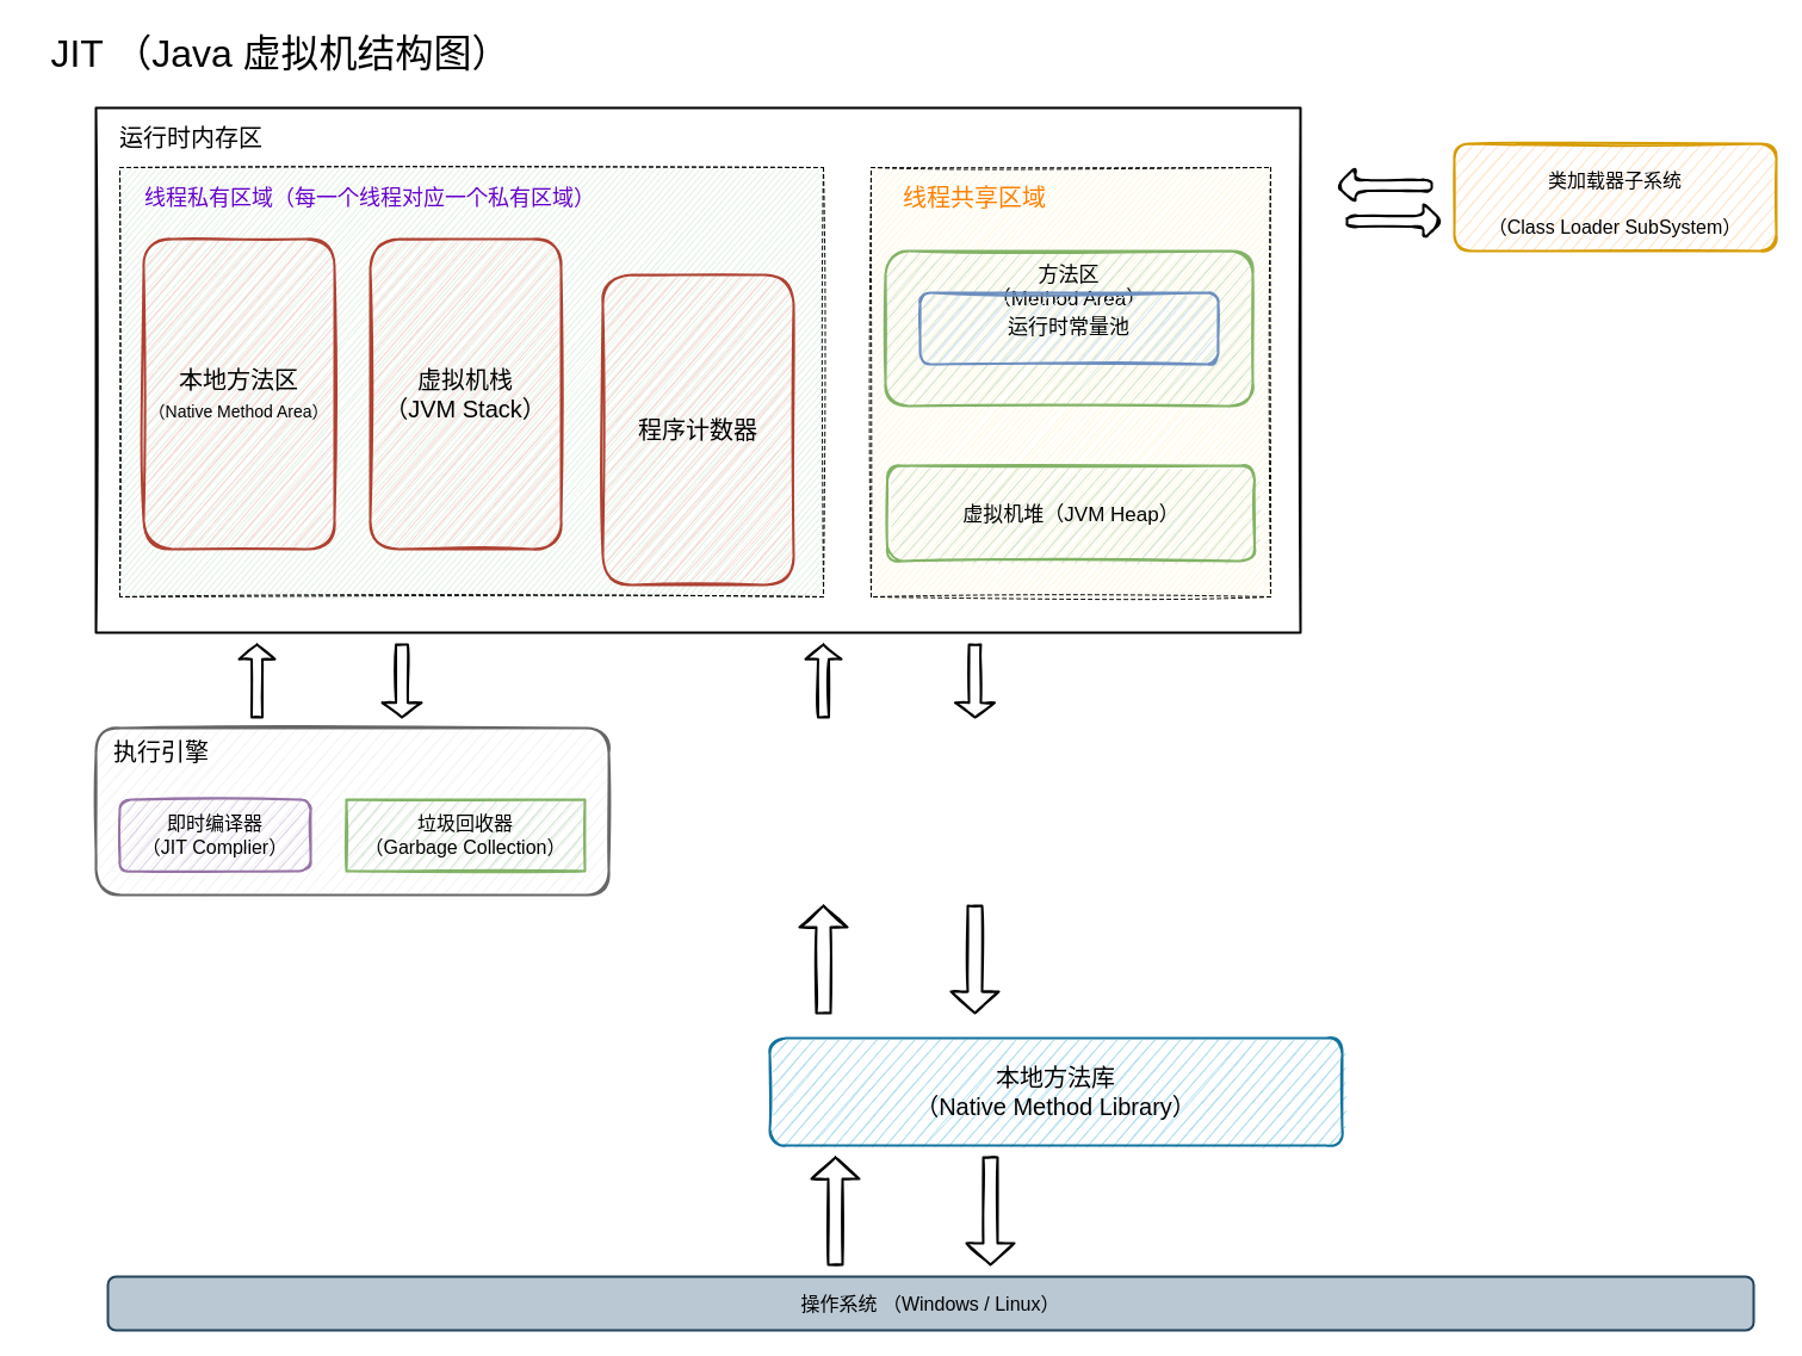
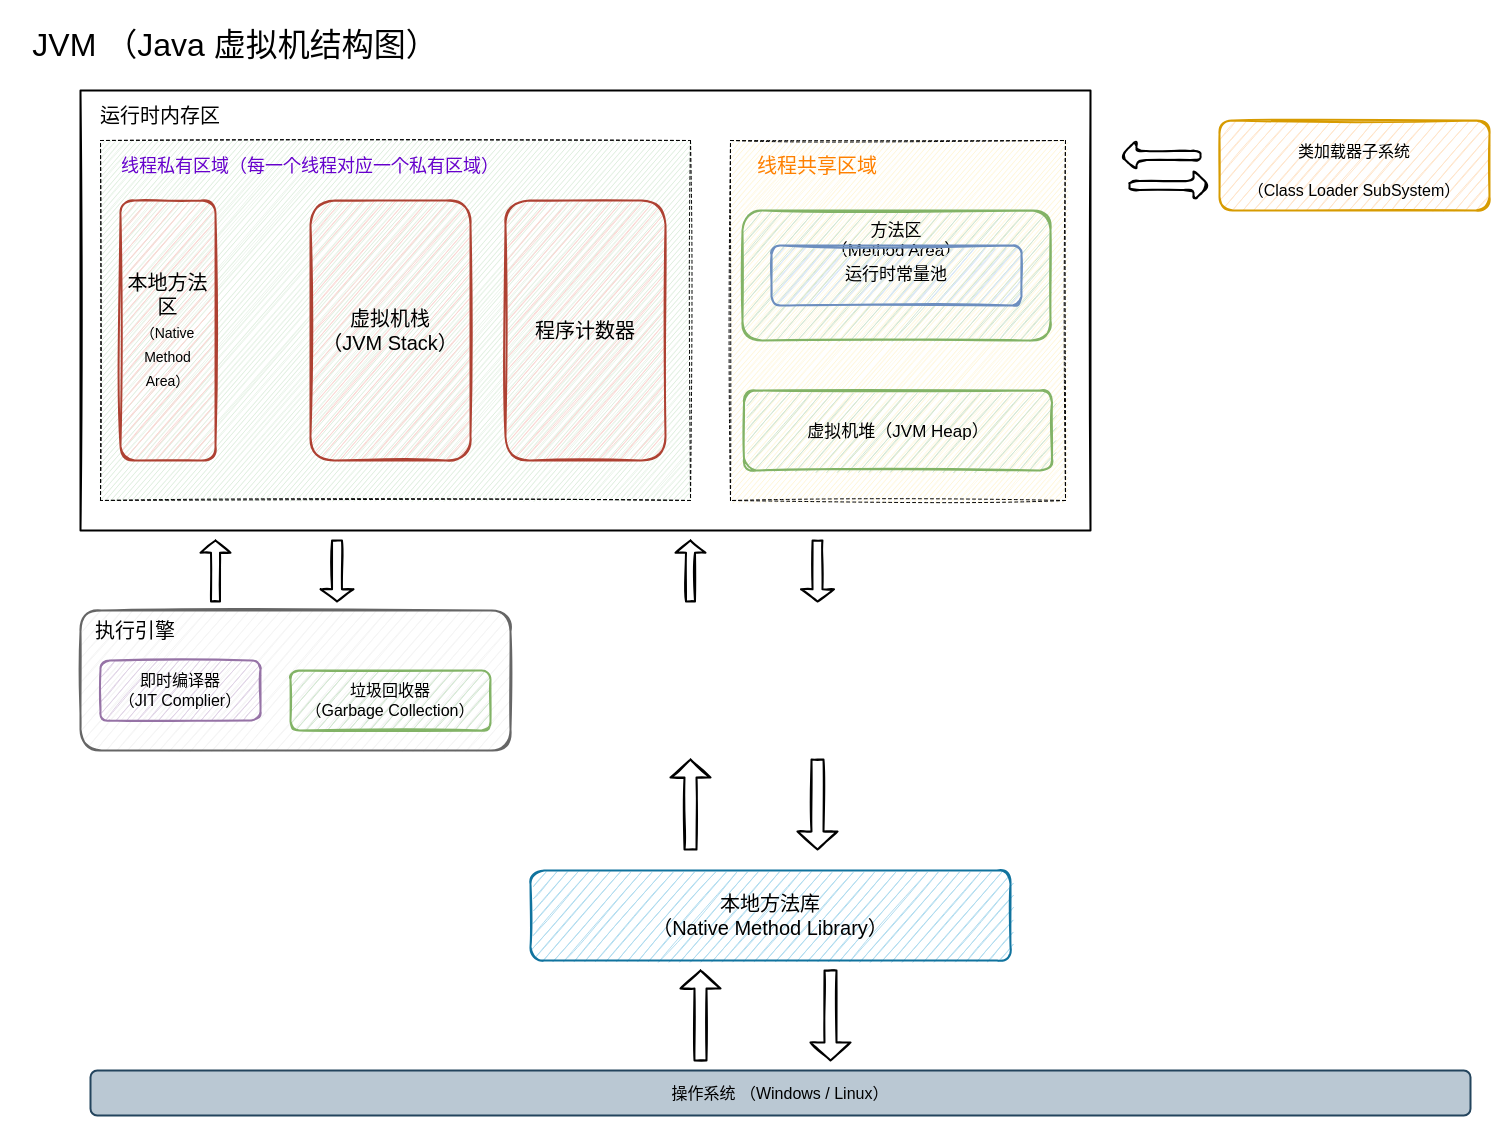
- <mxCell id="3" value="&lt;font style=&quot;font-size: 32px;&quot;&gt;JIT （Java 虚拟机结构图）&lt;/font&gt;" style="text;html=1;strokeColor=none;fillColor=none;align=center;verticalAlign=middle;whiteSpace=wrap;rounded=0;" parent="1" vertex="1"><mxGeometry x="20" y="20" width="430" height="50" as="geometry" /></mxCell>
+ <mxCell id="3" value="&lt;font style=&quot;font-size: 32px;&quot;&gt;JVM （Java 虚拟机结构图）&lt;/font&gt;" style="text;html=1;strokeColor=none;fillColor=none;align=center;verticalAlign=middle;whiteSpace=wrap;rounded=0;" parent="1" vertex="1"><mxGeometry x="20" y="20" width="430" height="50" as="geometry" /></mxCell>
- <mxCell id="28" value="&lt;font style=&quot;&quot;&gt;&lt;font style=&quot;font-size: 20px;&quot;&gt;本地方法区&lt;/font&gt;&lt;br&gt;&lt;span style=&quot;font-size: 14px;&quot;&gt;（Native Method Area）&lt;/span&gt;&lt;br&gt;&lt;/font&gt;" style="rounded=1;whiteSpace=wrap;html=1;shadow=0;glass=0;labelBackgroundColor=none;sketch=1;strokeWidth=2;fontSize=20;fillColor=#fad9d5;strokeColor=#ae4132;" parent="1" vertex="1"><mxGeometry x="120" y="200" width="160" height="260" as="geometry" /></mxCell>
+ <mxCell id="28" value="&lt;font style=&quot;&quot;&gt;&lt;font style=&quot;font-size: 20px;&quot;&gt;本地方法区&lt;/font&gt;&lt;br&gt;&lt;span style=&quot;font-size: 14px;&quot;&gt;（Native Method Area）&lt;/span&gt;&lt;br&gt;&lt;/font&gt;" style="rounded=1;whiteSpace=wrap;html=1;shadow=0;glass=0;labelBackgroundColor=none;sketch=1;strokeWidth=2;fontSize=20;fillColor=#fad9d5;strokeColor=#ae4132;" parent="1" vertex="1"><mxGeometry x="120" y="200" width="95" height="260" as="geometry" /></mxCell>
- <mxCell id="26" value="&lt;font&gt;程序计数器&lt;/font&gt;" style="rounded=1;whiteSpace=wrap;html=1;shadow=0;glass=0;labelBackgroundColor=none;sketch=1;strokeWidth=2;fontSize=20;fillColor=#fad9d5;strokeColor=#ae4132;" parent="1" vertex="1"><mxGeometry x="505" y="230" width="160" height="260" as="geometry" /></mxCell>
+ <mxCell id="26" value="&lt;font&gt;程序计数器&lt;/font&gt;" style="rounded=1;whiteSpace=wrap;html=1;shadow=0;glass=0;labelBackgroundColor=none;sketch=1;strokeWidth=2;fontSize=20;fillColor=#fad9d5;strokeColor=#ae4132;" parent="1" vertex="1"><mxGeometry x="505" y="200" width="160" height="260" as="geometry" /></mxCell>
- <mxCell id="7" value="即时编译器&lt;br&gt;（JIT Complier）" style="rounded=1;whiteSpace=wrap;html=1;shadow=0;glass=0;sketch=1;strokeWidth=2;fontSize=16;fillColor=#e1d5e7;strokeColor=#9673a6;" parent="1" vertex="1"><mxGeometry x="100" y="670" width="160" height="60" as="geometry" /></mxCell>
+ <mxCell id="7" value="即时编译器&lt;br&gt;（JIT Complier）" style="rounded=1;whiteSpace=wrap;html=1;shadow=0;glass=0;sketch=1;strokeWidth=2;fontSize=16;fillColor=#e1d5e7;strokeColor=#9673a6;" parent="1" vertex="1"><mxGeometry x="100" y="660" width="160" height="60" as="geometry" /></mxCell>
- <mxCell id="10" value="垃圾回收器&lt;br&gt;（Garbage Collection）" style="whiteSpace=wrap;html=1;shadow=0;glass=0;sketch=1;strokeWidth=2;fontSize=16;fillColor=#d5e8d4;strokeColor=#82b366;rounded=0;" parent="1" vertex="1"><mxGeometry x="290" y="670" width="200" height="60" as="geometry" /></mxCell>
+ <mxCell id="10" value="垃圾回收器&lt;br&gt;（Garbage Collection）" style="rounded=1;whiteSpace=wrap;html=1;shadow=0;glass=0;sketch=1;strokeWidth=2;fontSize=16;fillColor=#d5e8d4;strokeColor=#82b366;" parent="1" vertex="1"><mxGeometry x="290" y="670" width="200" height="60" as="geometry" /></mxCell>
- <mxCell id="11" value="本地方法库&lt;br&gt;（Native Method Library）" style="rounded=1;whiteSpace=wrap;html=1;shadow=0;glass=0;sketch=1;strokeWidth=2;fontSize=20;fillColor=#b1ddf0;strokeColor=#10739e;" parent="1" vertex="1"><mxGeometry x="645" y="870" width="480" height="90" as="geometry" /></mxCell>
+ <mxCell id="11" value="本地方法库&lt;br&gt;（Native Method Library）" style="rounded=1;whiteSpace=wrap;html=1;shadow=0;glass=0;sketch=1;strokeWidth=2;fontSize=20;fillColor=#b1ddf0;strokeColor=#10739e;" parent="1" vertex="1"><mxGeometry x="530" y="870" width="480" height="90" as="geometry" /></mxCell>
